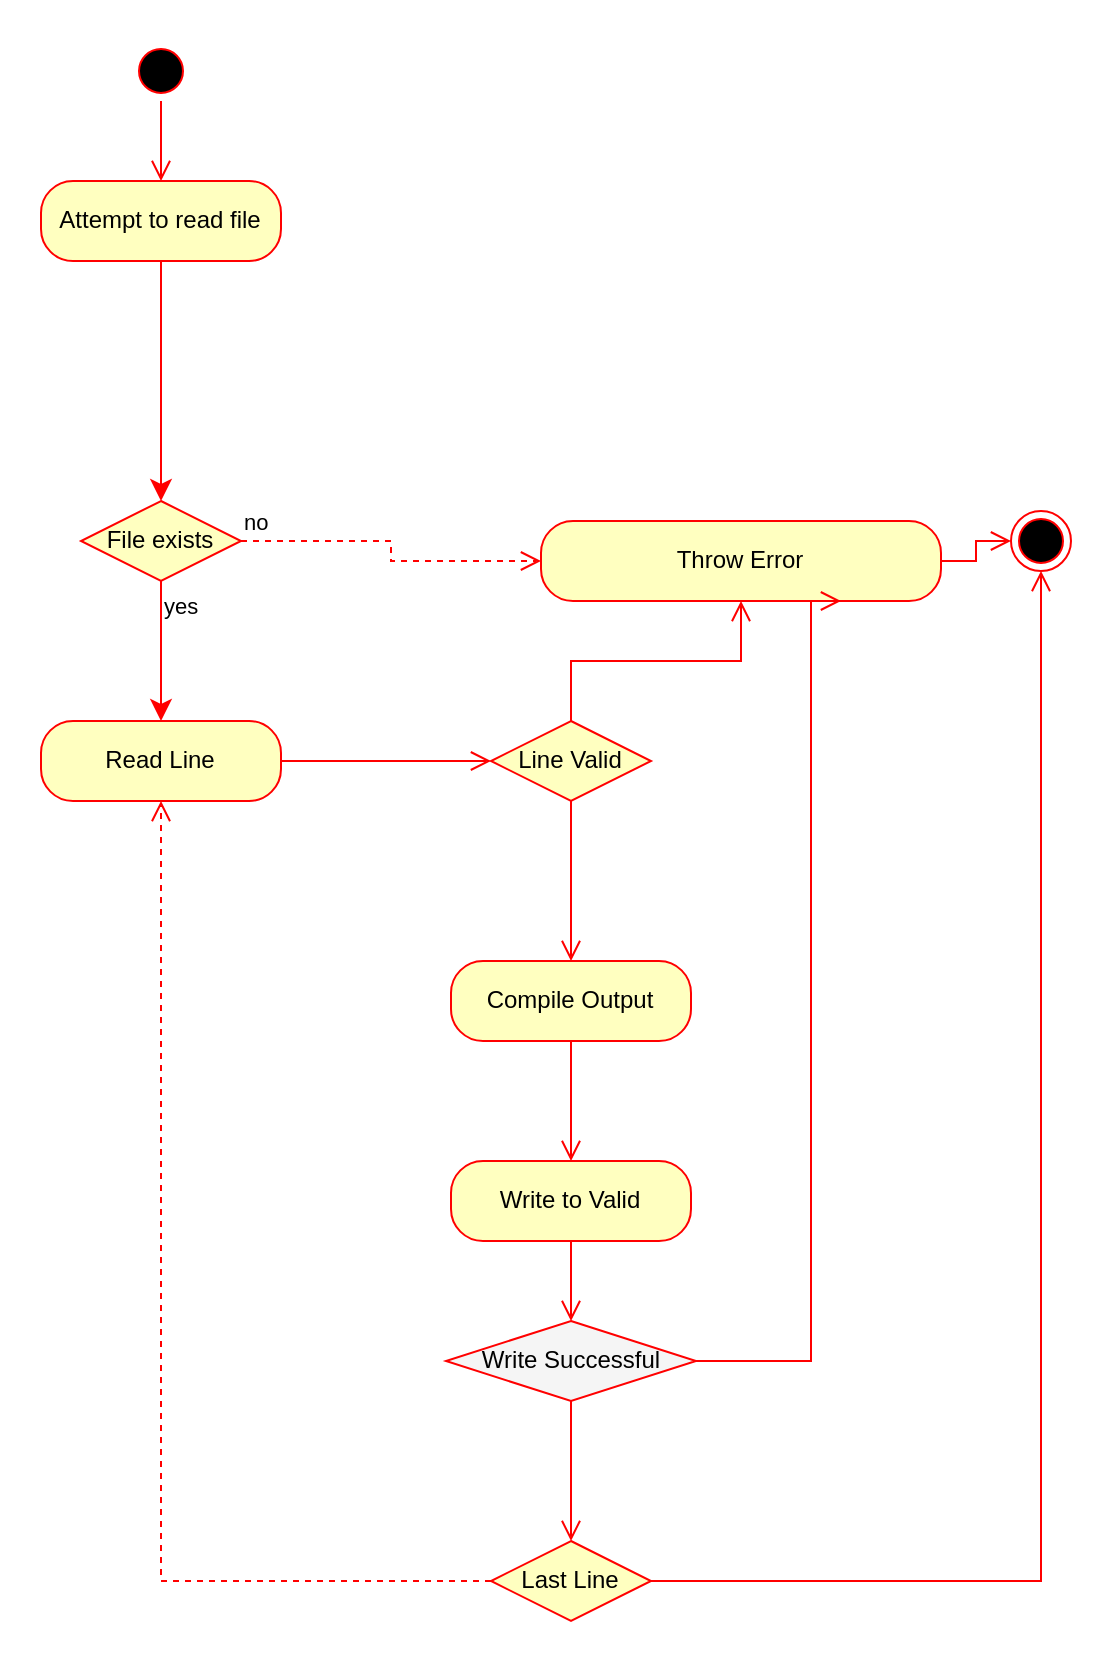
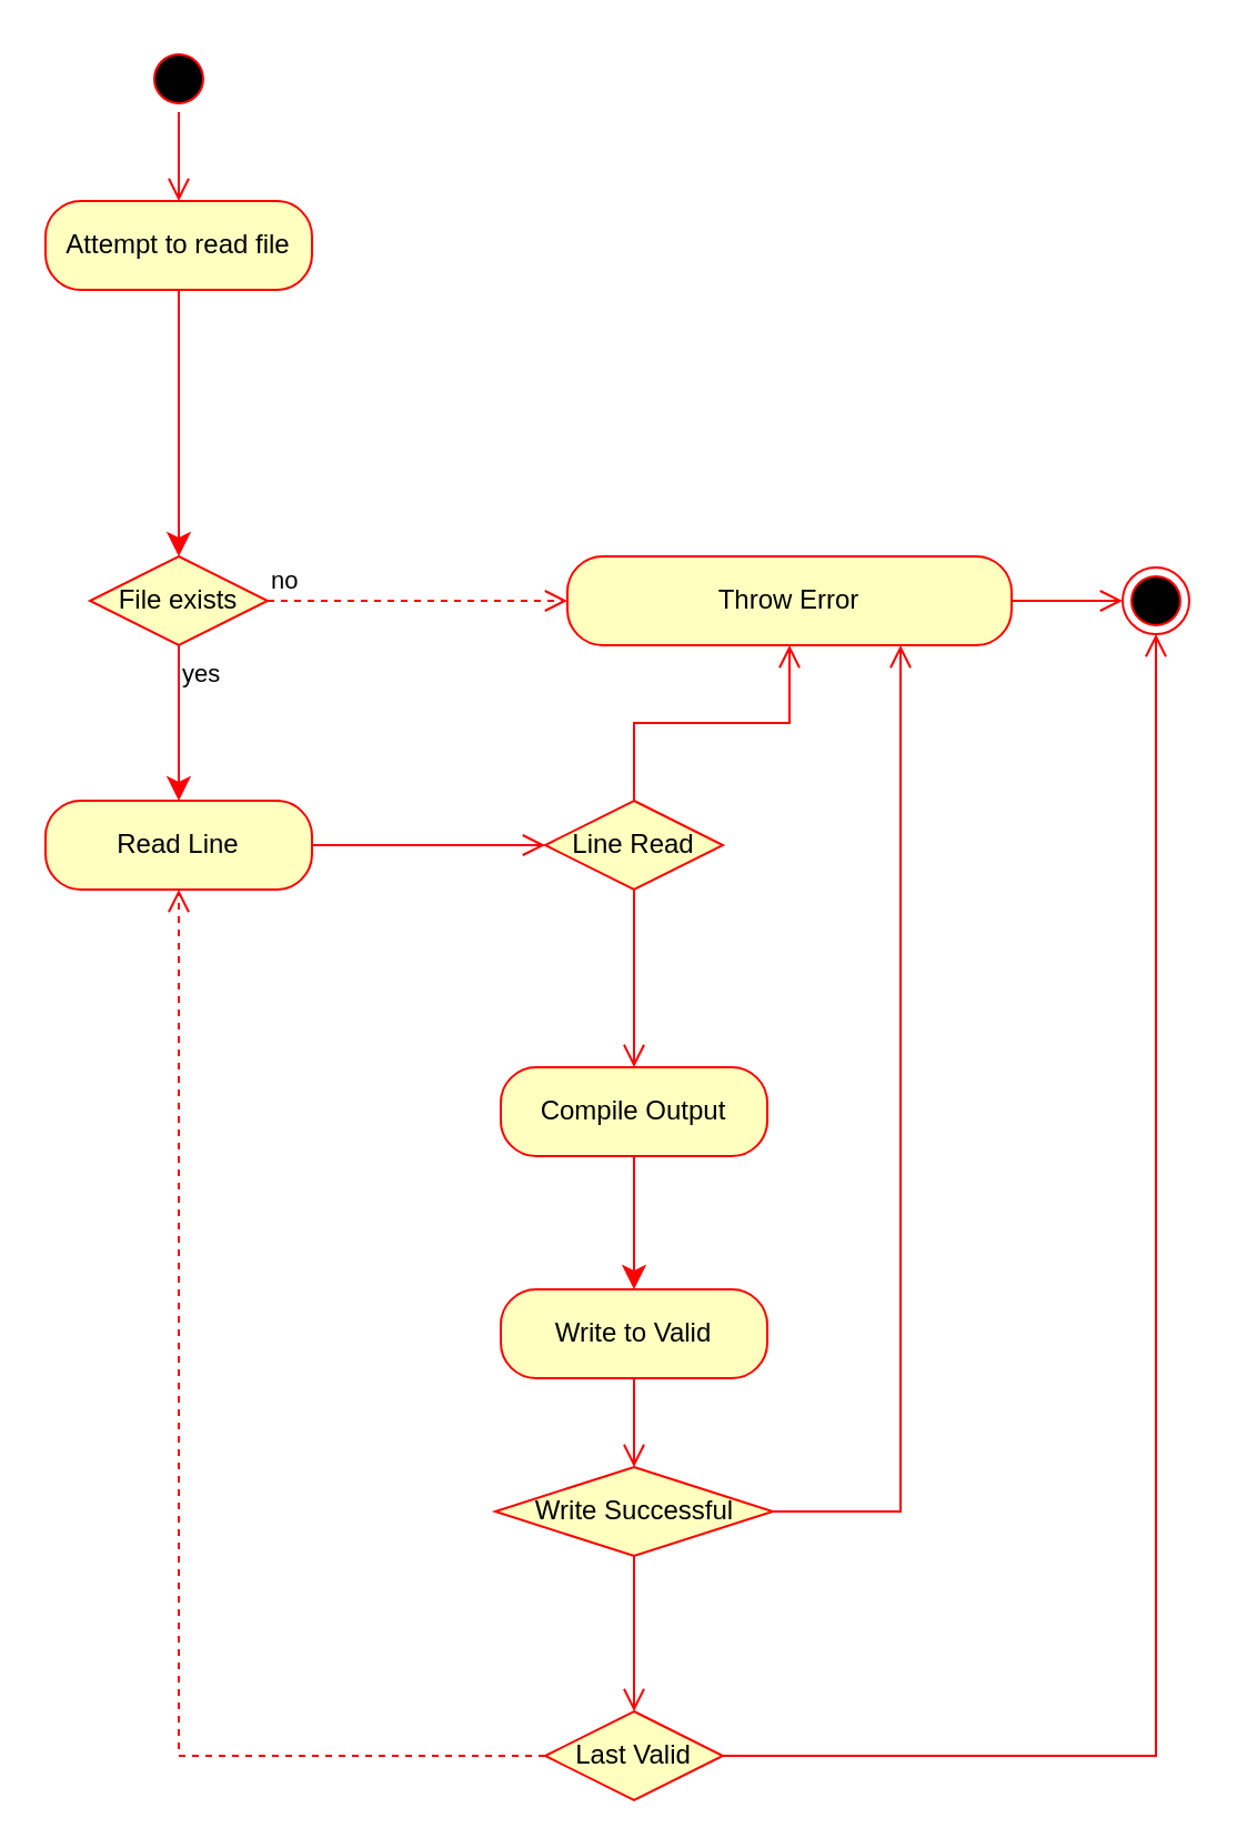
- <mxCell id="9" value="Throw Error" style="rounded=1;whiteSpace=wrap;html=1;arcSize=40;fontColor=#000000;fillColor=#ffffc0;strokeColor=#ff0000;" parent="1" vertex="1"><mxGeometry x="270" y="260" width="200" height="40" as="geometry" /></mxCell>
+ <mxCell id="9" value="Throw Error" style="rounded=1;whiteSpace=wrap;html=1;arcSize=40;fontColor=#000000;fillColor=#ffffc0;strokeColor=#ff0000;" parent="1" vertex="1"><mxGeometry x="255" y="250" width="200" height="40" as="geometry" /></mxCell>
- <mxCell id="14" value="Line Valid" style="rhombus;whiteSpace=wrap;html=1;fillColor=#ffffc0;strokeColor=#ff0000;fontColor=#000000;" parent="1" vertex="1"><mxGeometry x="245" y="360" width="80" height="40" as="geometry" /></mxCell>
+ <mxCell id="14" value="Line Read" style="rhombus;whiteSpace=wrap;html=1;fillColor=#ffffc0;strokeColor=#ff0000;fontColor=#000000;" parent="1" vertex="1"><mxGeometry x="245" y="360" width="80" height="40" as="geometry" /></mxCell>
- <mxCell id="18" value="" style="edgeStyle=orthogonalEdgeStyle;html=1;verticalAlign=bottom;endArrow=open;endSize=8;strokeColor=#ff0000;rounded=0;fontColor=#FFFFFF;entryX=0.5;entryY=0;entryDx=0;entryDy=0;" parent="1" source="17" target="19" edge="1"><mxGeometry relative="1" as="geometry"><mxPoint x="285" y="590" as="targetPoint" /></mxGeometry></mxCell>
+ <mxCell id="18" value="" style="edgeStyle=orthogonalEdgeStyle;html=1;verticalAlign=bottom;endArrow=classic;endSize=8;strokeColor=#ff0000;rounded=0;fontColor=#FFFFFF;entryX=0.5;entryY=0;entryDx=0;entryDy=0;" parent="1" source="17" target="19" edge="1"><mxGeometry relative="1" as="geometry"><mxPoint x="285" y="590" as="targetPoint" /></mxGeometry></mxCell>
- <mxCell id="21" value="&lt;font color=&quot;#000000&quot;&gt;Write Successful&lt;/font&gt;" style="rhombus;whiteSpace=wrap;html=1;fillColor=#f5f5f5;strokeColor=#ff0000;fontColor=#FFFFFF;" parent="1" vertex="1"><mxGeometry x="222.5" y="660" width="125" height="40" as="geometry" /></mxCell>
+ <mxCell id="21" value="&lt;font color=&quot;#000000&quot;&gt;Write Successful&lt;/font&gt;" style="rhombus;whiteSpace=wrap;html=1;fillColor=#ffffc0;strokeColor=#ff0000;fontColor=#FFFFFF;" parent="1" vertex="1"><mxGeometry x="222.5" y="660" width="125" height="40" as="geometry" /></mxCell>
- <mxCell id="24" value="Last Line" style="rhombus;whiteSpace=wrap;html=1;fillColor=#ffffc0;strokeColor=#ff0000;fontColor=#000000;" parent="1" vertex="1"><mxGeometry x="245" y="770" width="80" height="40" as="geometry" /></mxCell>
+ <mxCell id="24" value="Last Valid" style="rhombus;whiteSpace=wrap;html=1;fillColor=#ffffc0;strokeColor=#ff0000;fontColor=#000000;" parent="1" vertex="1"><mxGeometry x="245" y="770" width="80" height="40" as="geometry" /></mxCell>
